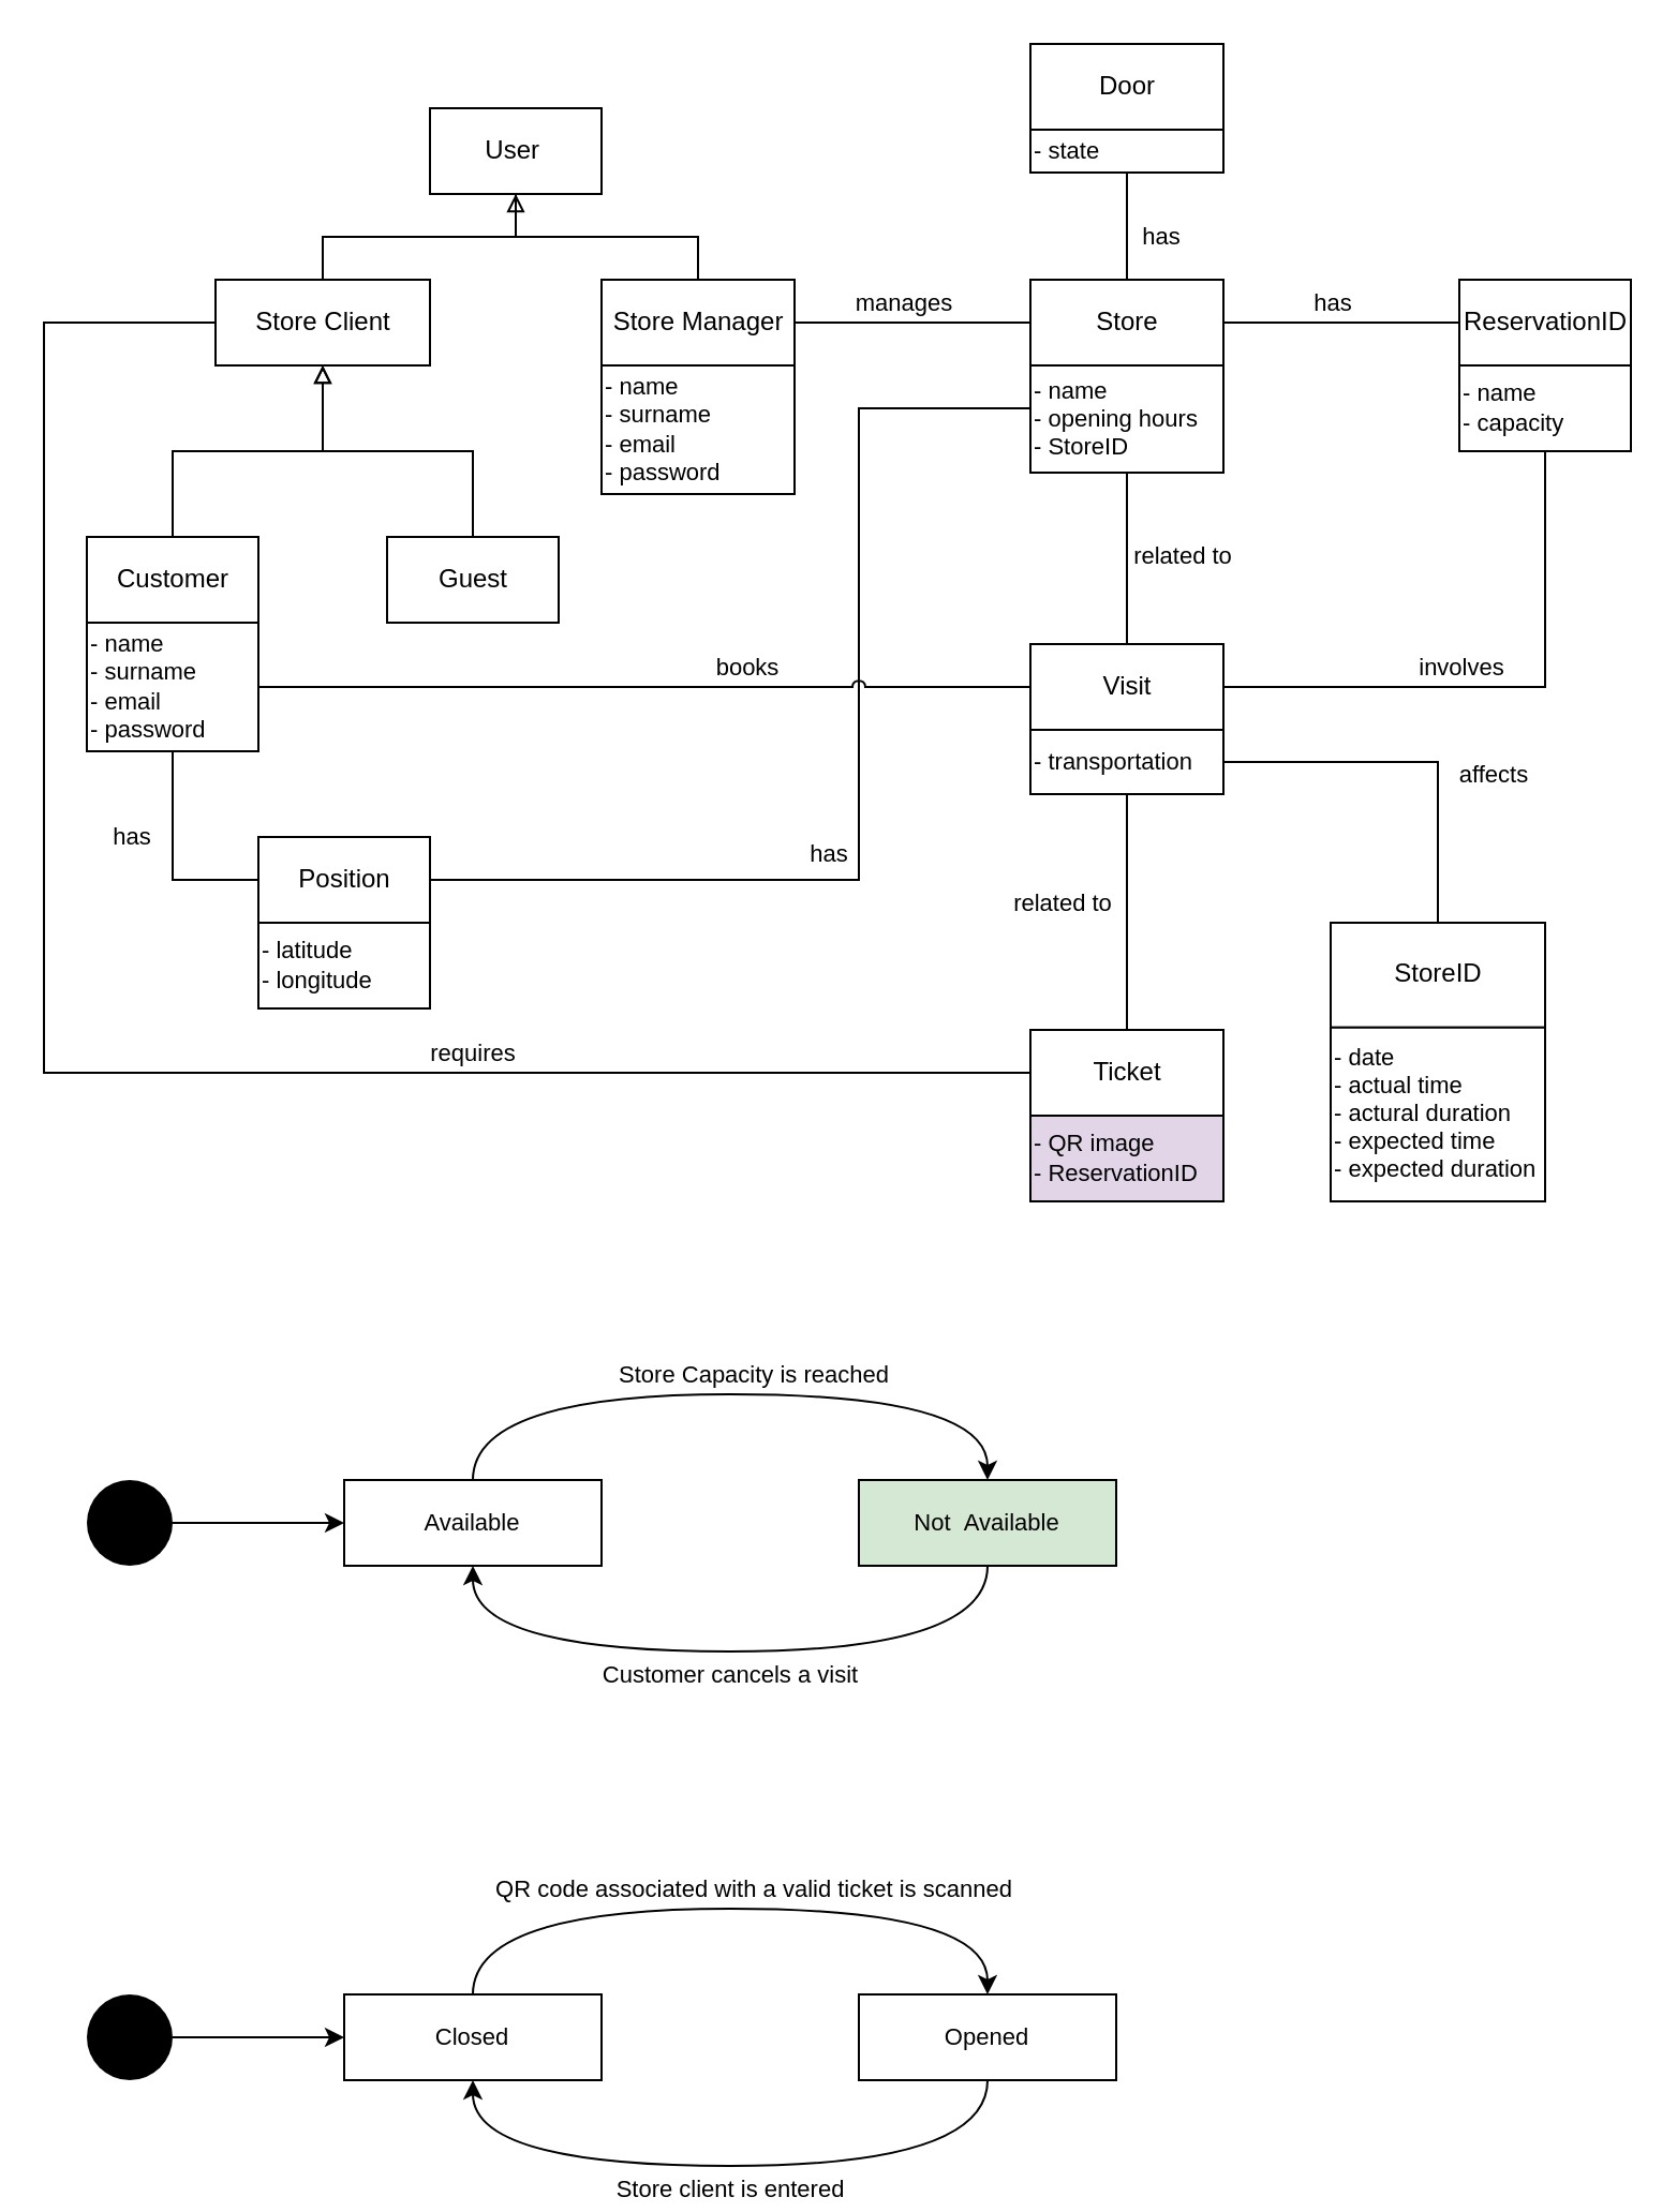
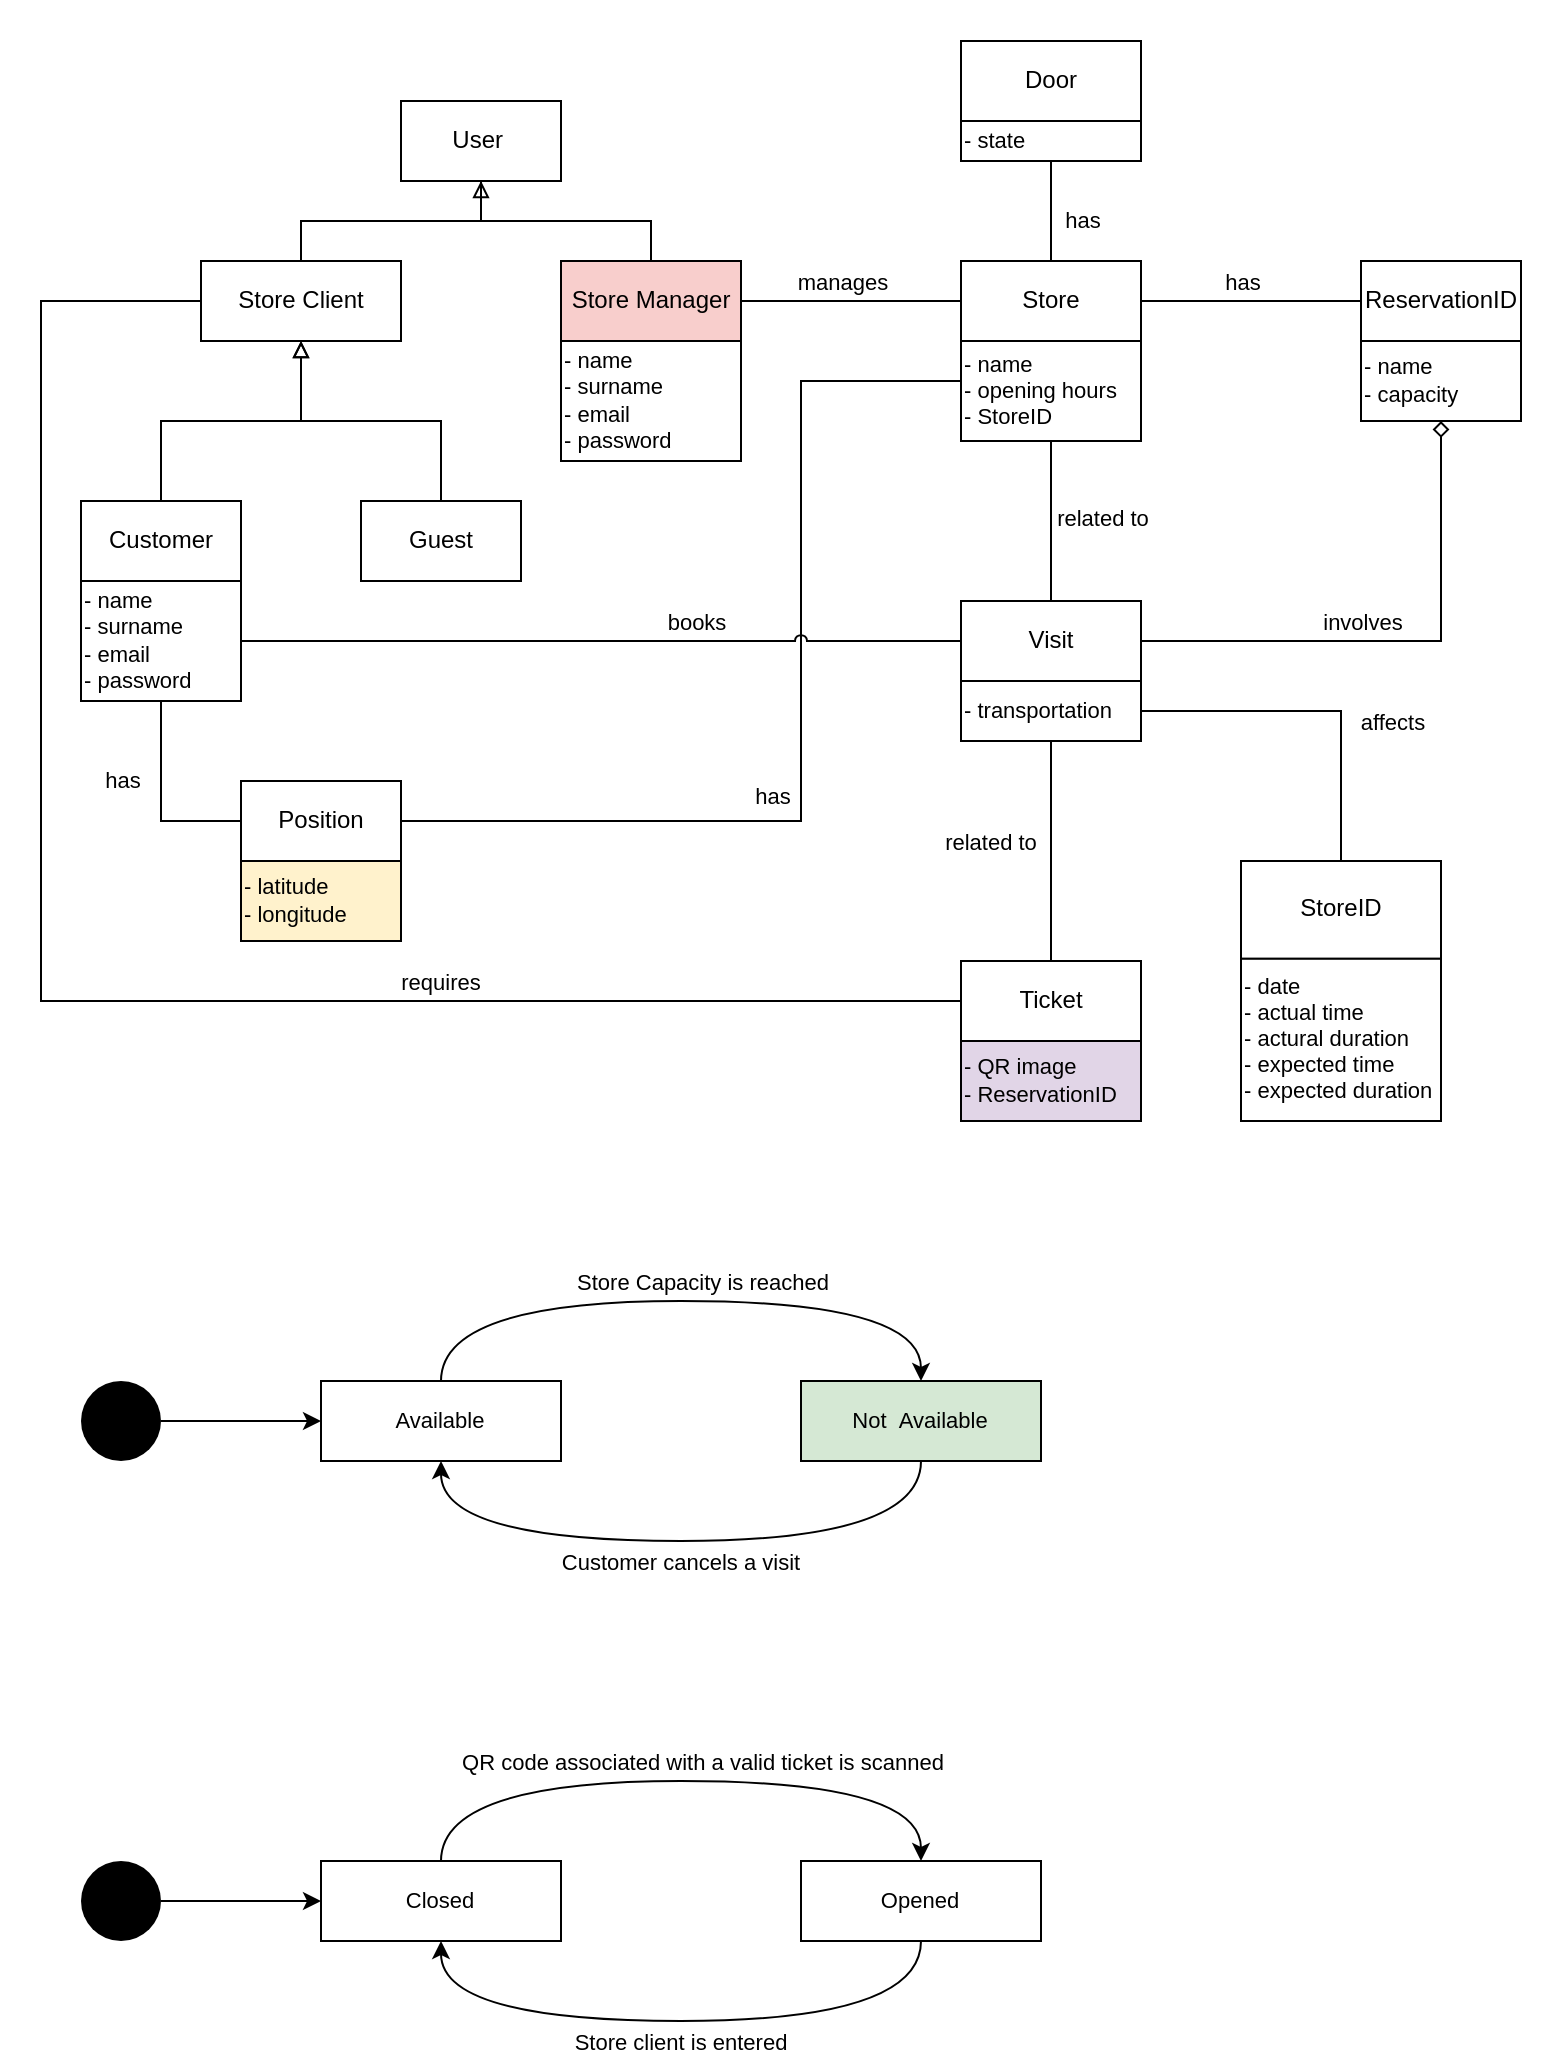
- <mxCell id="18" value="Store Manager" style="html=1;" parent="17" vertex="1"><mxGeometry width="90" height="40" as="geometry" /></mxCell>
+ <mxCell id="18" value="Store Manager" style="html=1;fillColor=#f8cecc;" parent="17" vertex="1"><mxGeometry width="90" height="40" as="geometry" /></mxCell>
- <mxCell id="46" style="edgeStyle=orthogonalEdgeStyle;rounded=0;orthogonalLoop=1;jettySize=auto;html=1;entryX=0.5;entryY=1;entryDx=0;entryDy=0;endArrow=none;endFill=0;fontSize=11;" parent="1" source="21" target="37" edge="1"><mxGeometry relative="1" as="geometry" /></mxCell>
+ <mxCell id="46" style="edgeStyle=orthogonalEdgeStyle;rounded=0;orthogonalLoop=1;jettySize=auto;html=1;entryX=0.5;entryY=1;entryDx=0;entryDy=0;endArrow=diamond;endFill=0;fontSize=11;" parent="1" source="21" target="37" edge="1"><mxGeometry relative="1" as="geometry" /></mxCell>
- <mxCell id="13" value="- latitude&lt;br&gt;- longitude" style="rounded=0;whiteSpace=wrap;html=1;align=left;fontSize=11;" parent="11" vertex="1"><mxGeometry y="40" width="80" height="40" as="geometry" /></mxCell>
+ <mxCell id="13" value="- latitude&lt;br&gt;- longitude" style="rounded=0;whiteSpace=wrap;html=1;align=left;fontSize=11;fillColor=#fff2cc;" parent="11" vertex="1"><mxGeometry y="40" width="80" height="40" as="geometry" /></mxCell>
